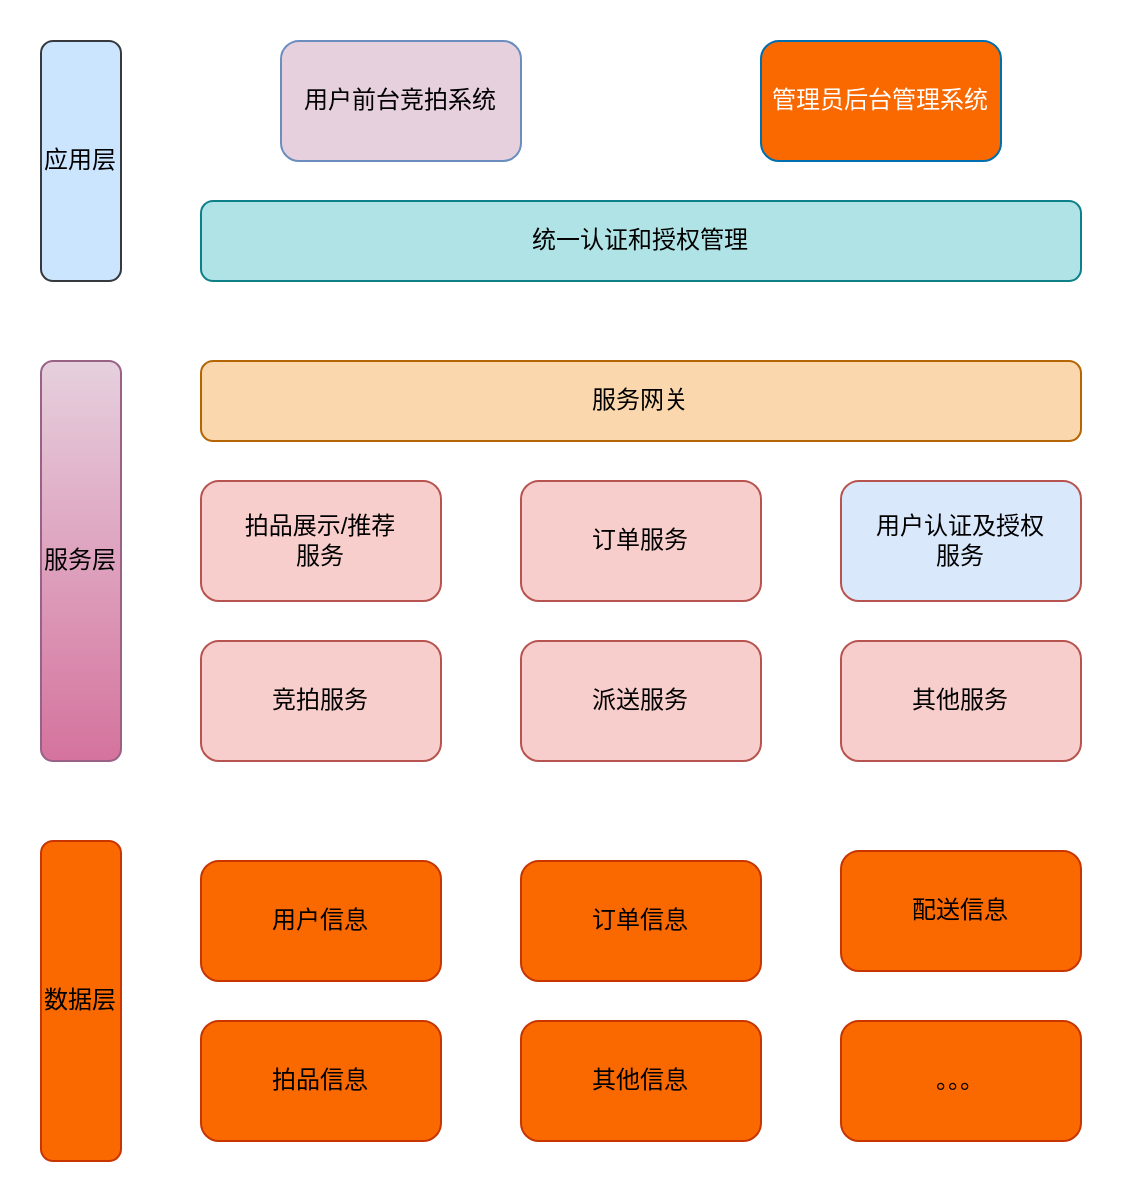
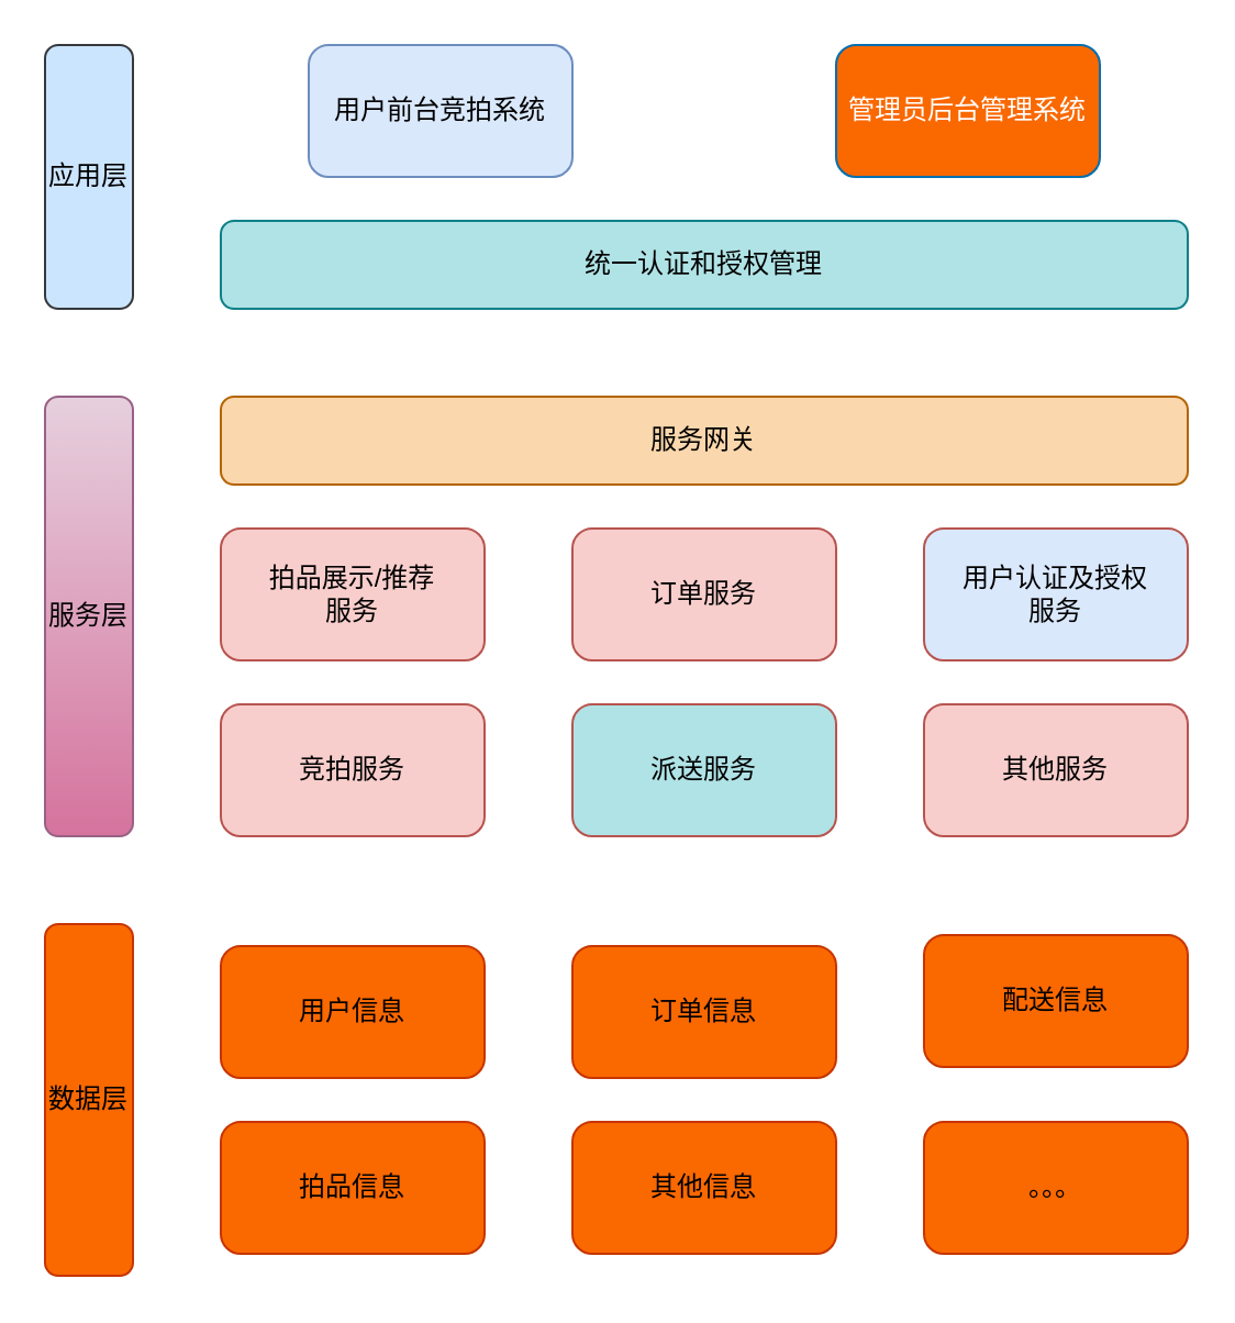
- <mxCell id="5" value="用户前台竞拍系统" style="rounded=1;whiteSpace=wrap;html=1;fillColor=#e6d0de;strokeColor=#6c8ebf;rotation=0;glass=0;sketch=0;shadow=0;" vertex="1" parent="1"><mxGeometry x="140" y="20" width="120" height="60" as="geometry" /></mxCell>
+ <mxCell id="5" value="用户前台竞拍系统" style="rounded=1;whiteSpace=wrap;html=1;fillColor=#dae8fc;strokeColor=#6c8ebf;rotation=0;glass=0;sketch=0;shadow=0;" vertex="1" parent="1"><mxGeometry x="140" y="20" width="120" height="60" as="geometry" /></mxCell>
- <mxCell id="8" value="派送服务" style="rounded=1;whiteSpace=wrap;html=1;fillColor=#f8cecc;strokeColor=#b85450;rotation=0;glass=0;sketch=0;shadow=0;" vertex="1" parent="1"><mxGeometry x="260" y="320" width="120" height="60" as="geometry" /></mxCell>
+ <mxCell id="8" value="派送服务" style="rounded=1;whiteSpace=wrap;html=1;fillColor=#b0e3e6;strokeColor=#b85450;rotation=0;glass=0;sketch=0;shadow=0;" vertex="1" parent="1"><mxGeometry x="260" y="320" width="120" height="60" as="geometry" /></mxCell>
